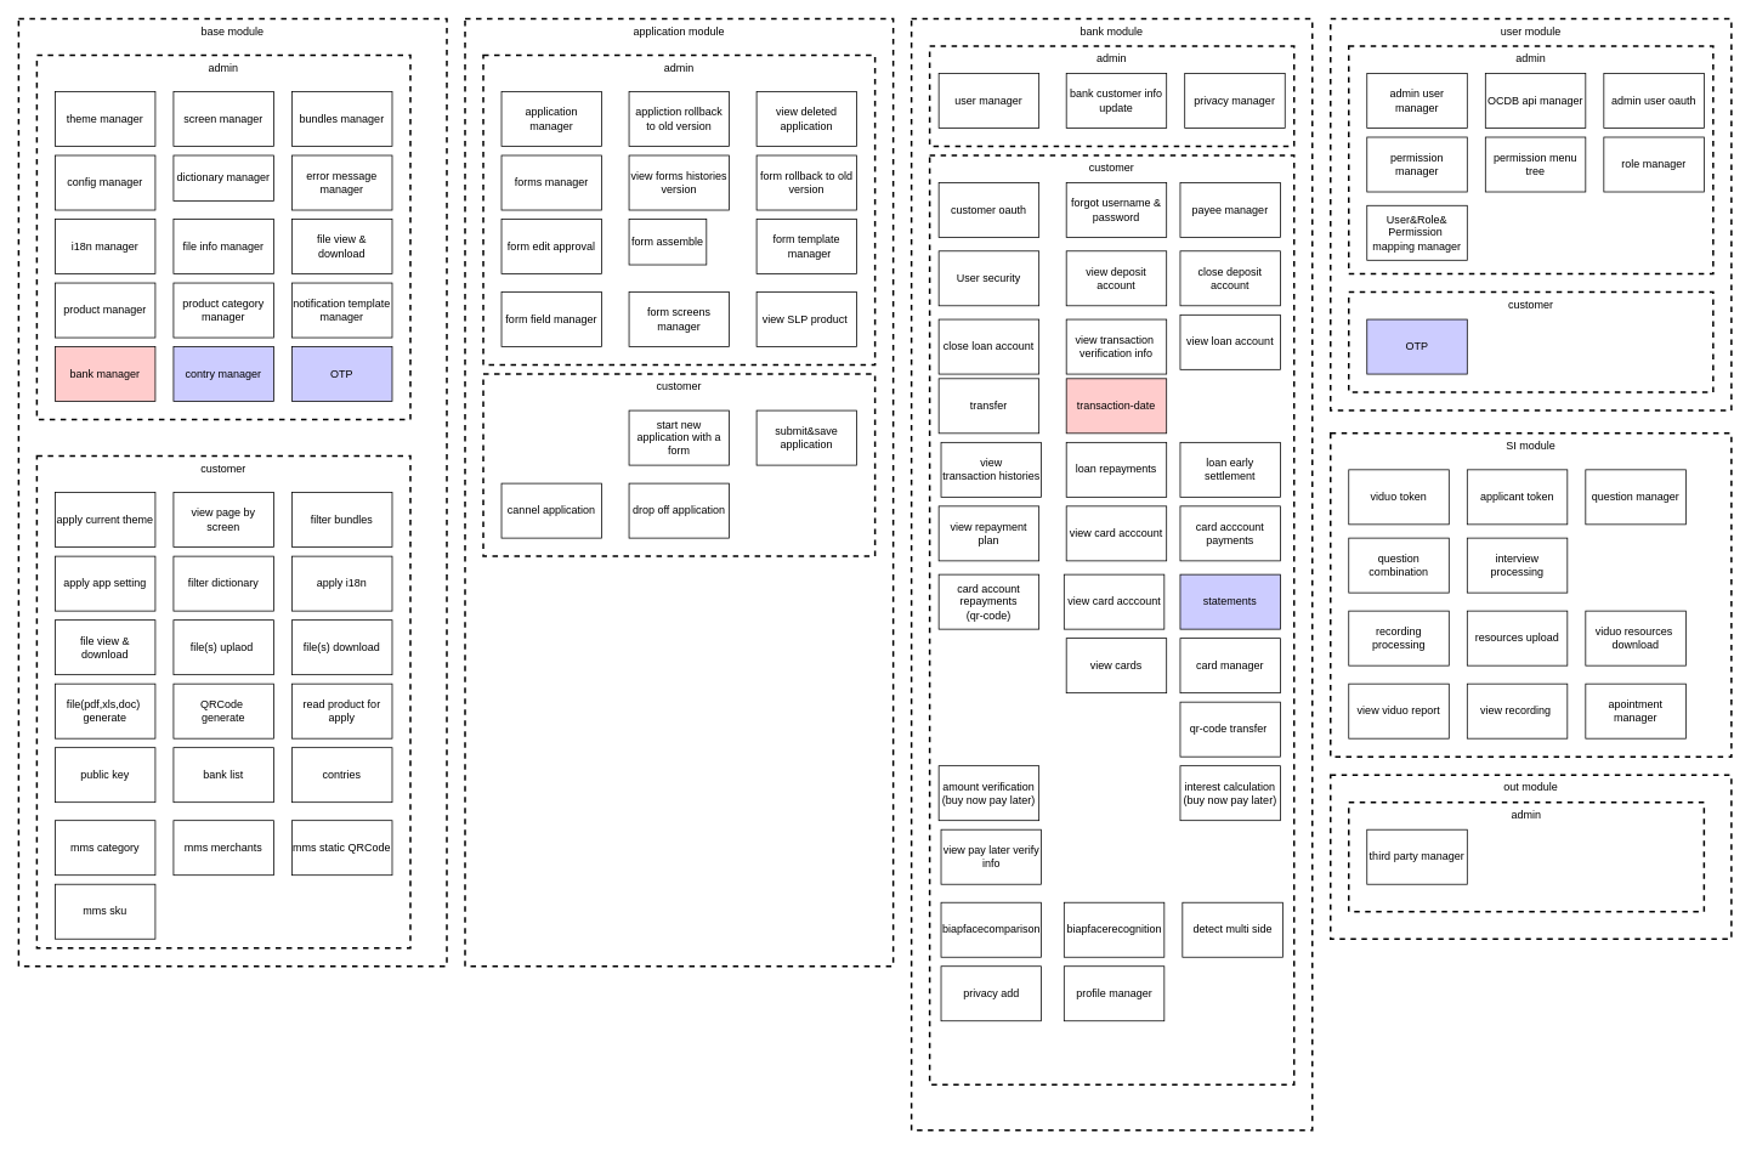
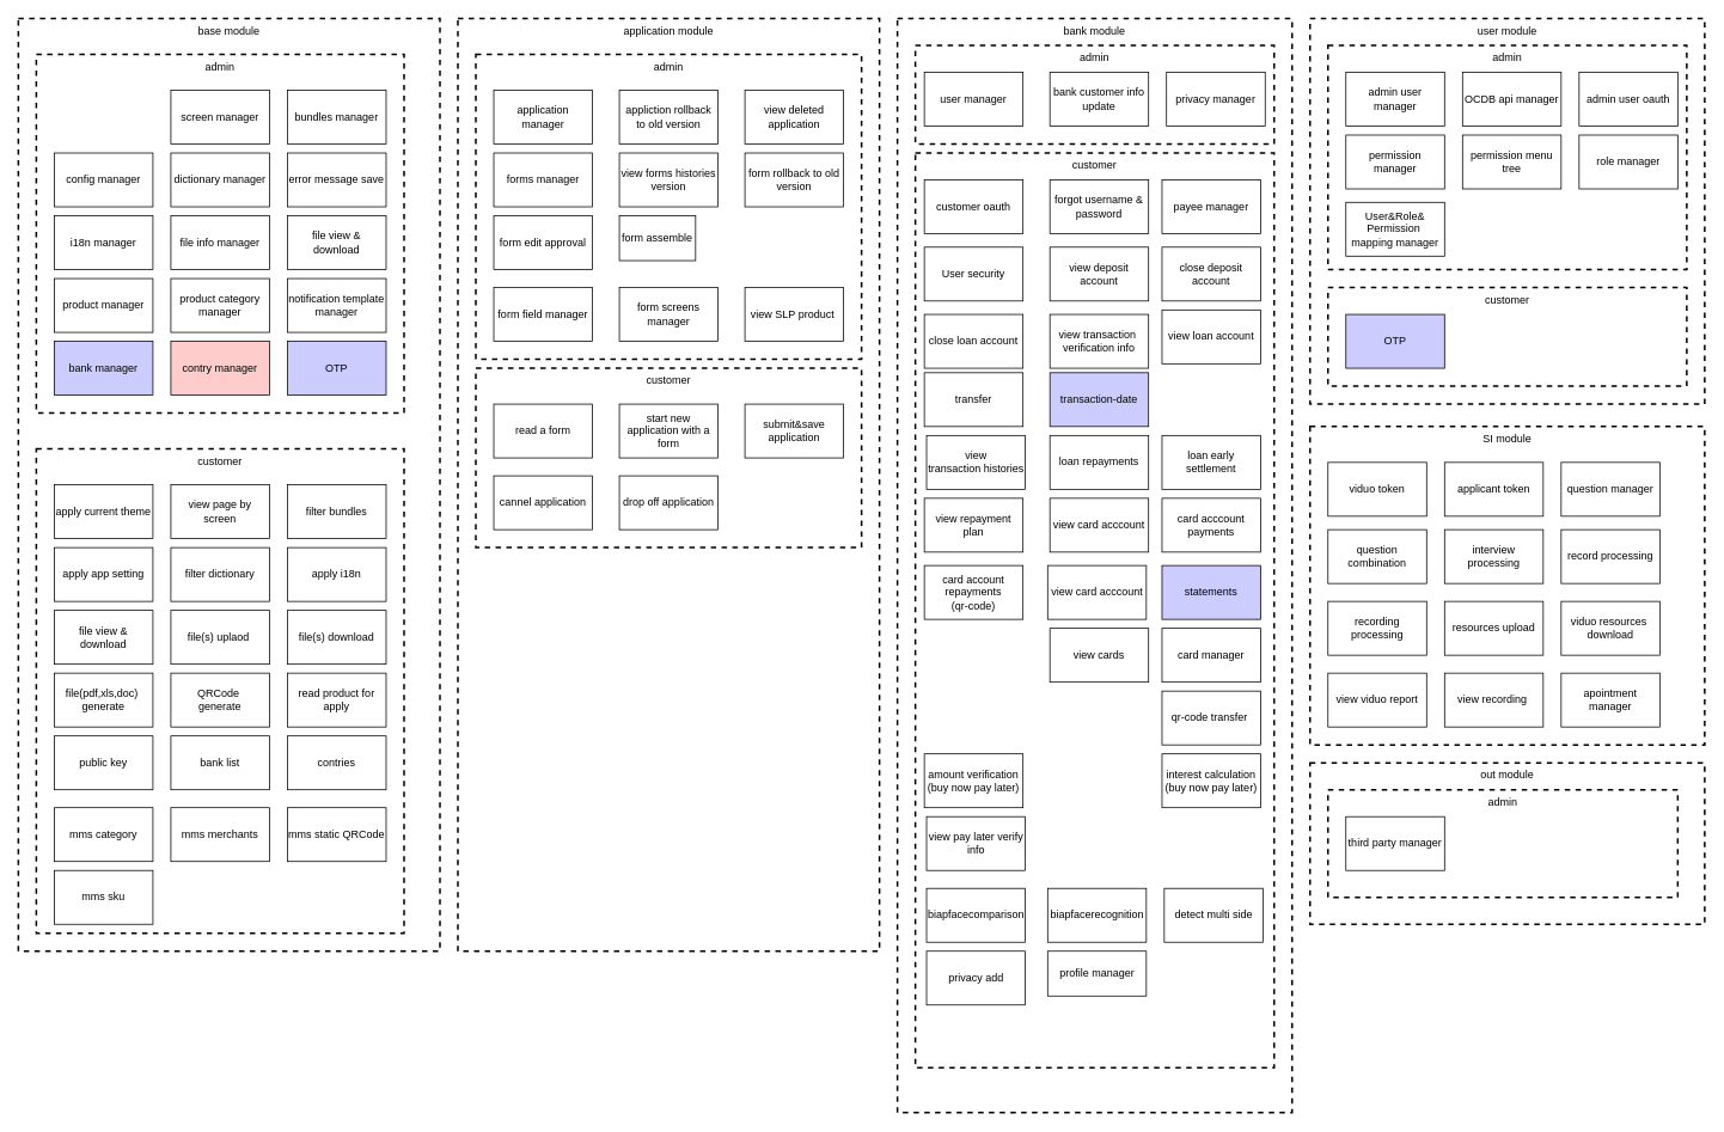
- <mxCell id="28" value="theme manager" style="rounded=0;whiteSpace=wrap;html=1;fontColor=#000000;fillColor=none;" parent="1" vertex="1"><mxGeometry x="60" y="100" width="110" height="60" as="geometry" /></mxCell>
- <mxCell id="33" value="dictionary manager" style="rounded=0;whiteSpace=wrap;html=1;fontColor=#000000;fillColor=none;" parent="1" vertex="1"><mxGeometry x="190" y="170" width="110" height="50" as="geometry" /></mxCell>
+ <mxCell id="33" value="dictionary manager" style="rounded=0;whiteSpace=wrap;html=1;fontColor=#000000;fillColor=none;" parent="1" vertex="1"><mxGeometry x="190" y="170" width="110" height="60" as="geometry" /></mxCell>
- <mxCell id="31" value="error message manager" style="rounded=0;whiteSpace=wrap;html=1;fontColor=#000000;fillColor=none;" parent="1" vertex="1"><mxGeometry x="320" y="170" width="110" height="60" as="geometry" /></mxCell>
+ <mxCell id="31" value="error message save" style="rounded=0;whiteSpace=wrap;html=1;fontColor=#000000;fillColor=none;" parent="1" vertex="1"><mxGeometry x="320" y="170" width="110" height="60" as="geometry" /></mxCell>
- <mxCell id="17" value="form template&lt;br&gt;&amp;nbsp; manager" style="rounded=0;whiteSpace=wrap;html=1;fontColor=#000000;fillColor=none;" parent="1" vertex="1"><mxGeometry x="830" y="240" width="110" height="60" as="geometry" /></mxCell>
- <mxCell id="109" value="bank manager" style="rounded=0;whiteSpace=wrap;html=1;fontColor=#000000;fillColor=#FFCCCC;" parent="1" vertex="1"><mxGeometry x="60" y="380" width="110" height="60" as="geometry" /></mxCell>
+ <mxCell id="109" value="bank manager" style="rounded=0;whiteSpace=wrap;html=1;fontColor=#000000;fillColor=#ccccff;" parent="1" vertex="1"><mxGeometry x="60" y="380" width="110" height="60" as="geometry" /></mxCell>
- <mxCell id="110" value="contry manager" style="rounded=0;whiteSpace=wrap;html=1;fontColor=#000000;fillColor=#ccccff;" parent="1" vertex="1"><mxGeometry x="190" y="380" width="110" height="60" as="geometry" /></mxCell>
+ <mxCell id="110" value="contry manager" style="rounded=0;whiteSpace=wrap;html=1;fontColor=#000000;fillColor=#FFCCCC;" parent="1" vertex="1"><mxGeometry x="190" y="380" width="110" height="60" as="geometry" /></mxCell>
- <mxCell id="118" value="transaction-date" style="rounded=0;whiteSpace=wrap;html=1;fontColor=#000000;fillColor=#FFCCCC;" vertex="1" parent="1"><mxGeometry x="1170" y="415" width="110" height="60" as="geometry" /></mxCell>
+ <mxCell id="118" value="transaction-date" style="rounded=0;whiteSpace=wrap;html=1;fontColor=#000000;fillColor=#ccccff;" vertex="1" parent="1"><mxGeometry x="1170" y="415" width="110" height="60" as="geometry" /></mxCell>
+ <mxCell id="20" value="read a form" style="rounded=0;whiteSpace=wrap;html=1;fontColor=#000000;fillColor=none;" parent="1" vertex="1"><mxGeometry x="550" y="450" width="110" height="60" as="geometry" /></mxCell>
+ <mxCell id="121" value="&lt;div&gt;record processing&lt;/div&gt;" style="rounded=0;whiteSpace=wrap;html=1;fontColor=#000000;fillColor=none;" vertex="1" parent="1"><mxGeometry x="1740" y="590" width="110" height="60" as="geometry" /></mxCell>
- <mxCell id="114" value="profile manager" style="rounded=0;whiteSpace=wrap;html=1;fontColor=#000000;fillColor=none;" vertex="1" parent="1"><mxGeometry x="1167.5" y="1060" width="110" height="60" as="geometry" /></mxCell>
+ <mxCell id="114" value="profile manager" style="rounded=0;whiteSpace=wrap;html=1;fontColor=#000000;fillColor=none;" vertex="1" parent="1"><mxGeometry x="1167.5" y="1060" width="110" height="50" as="geometry" /></mxCell>
